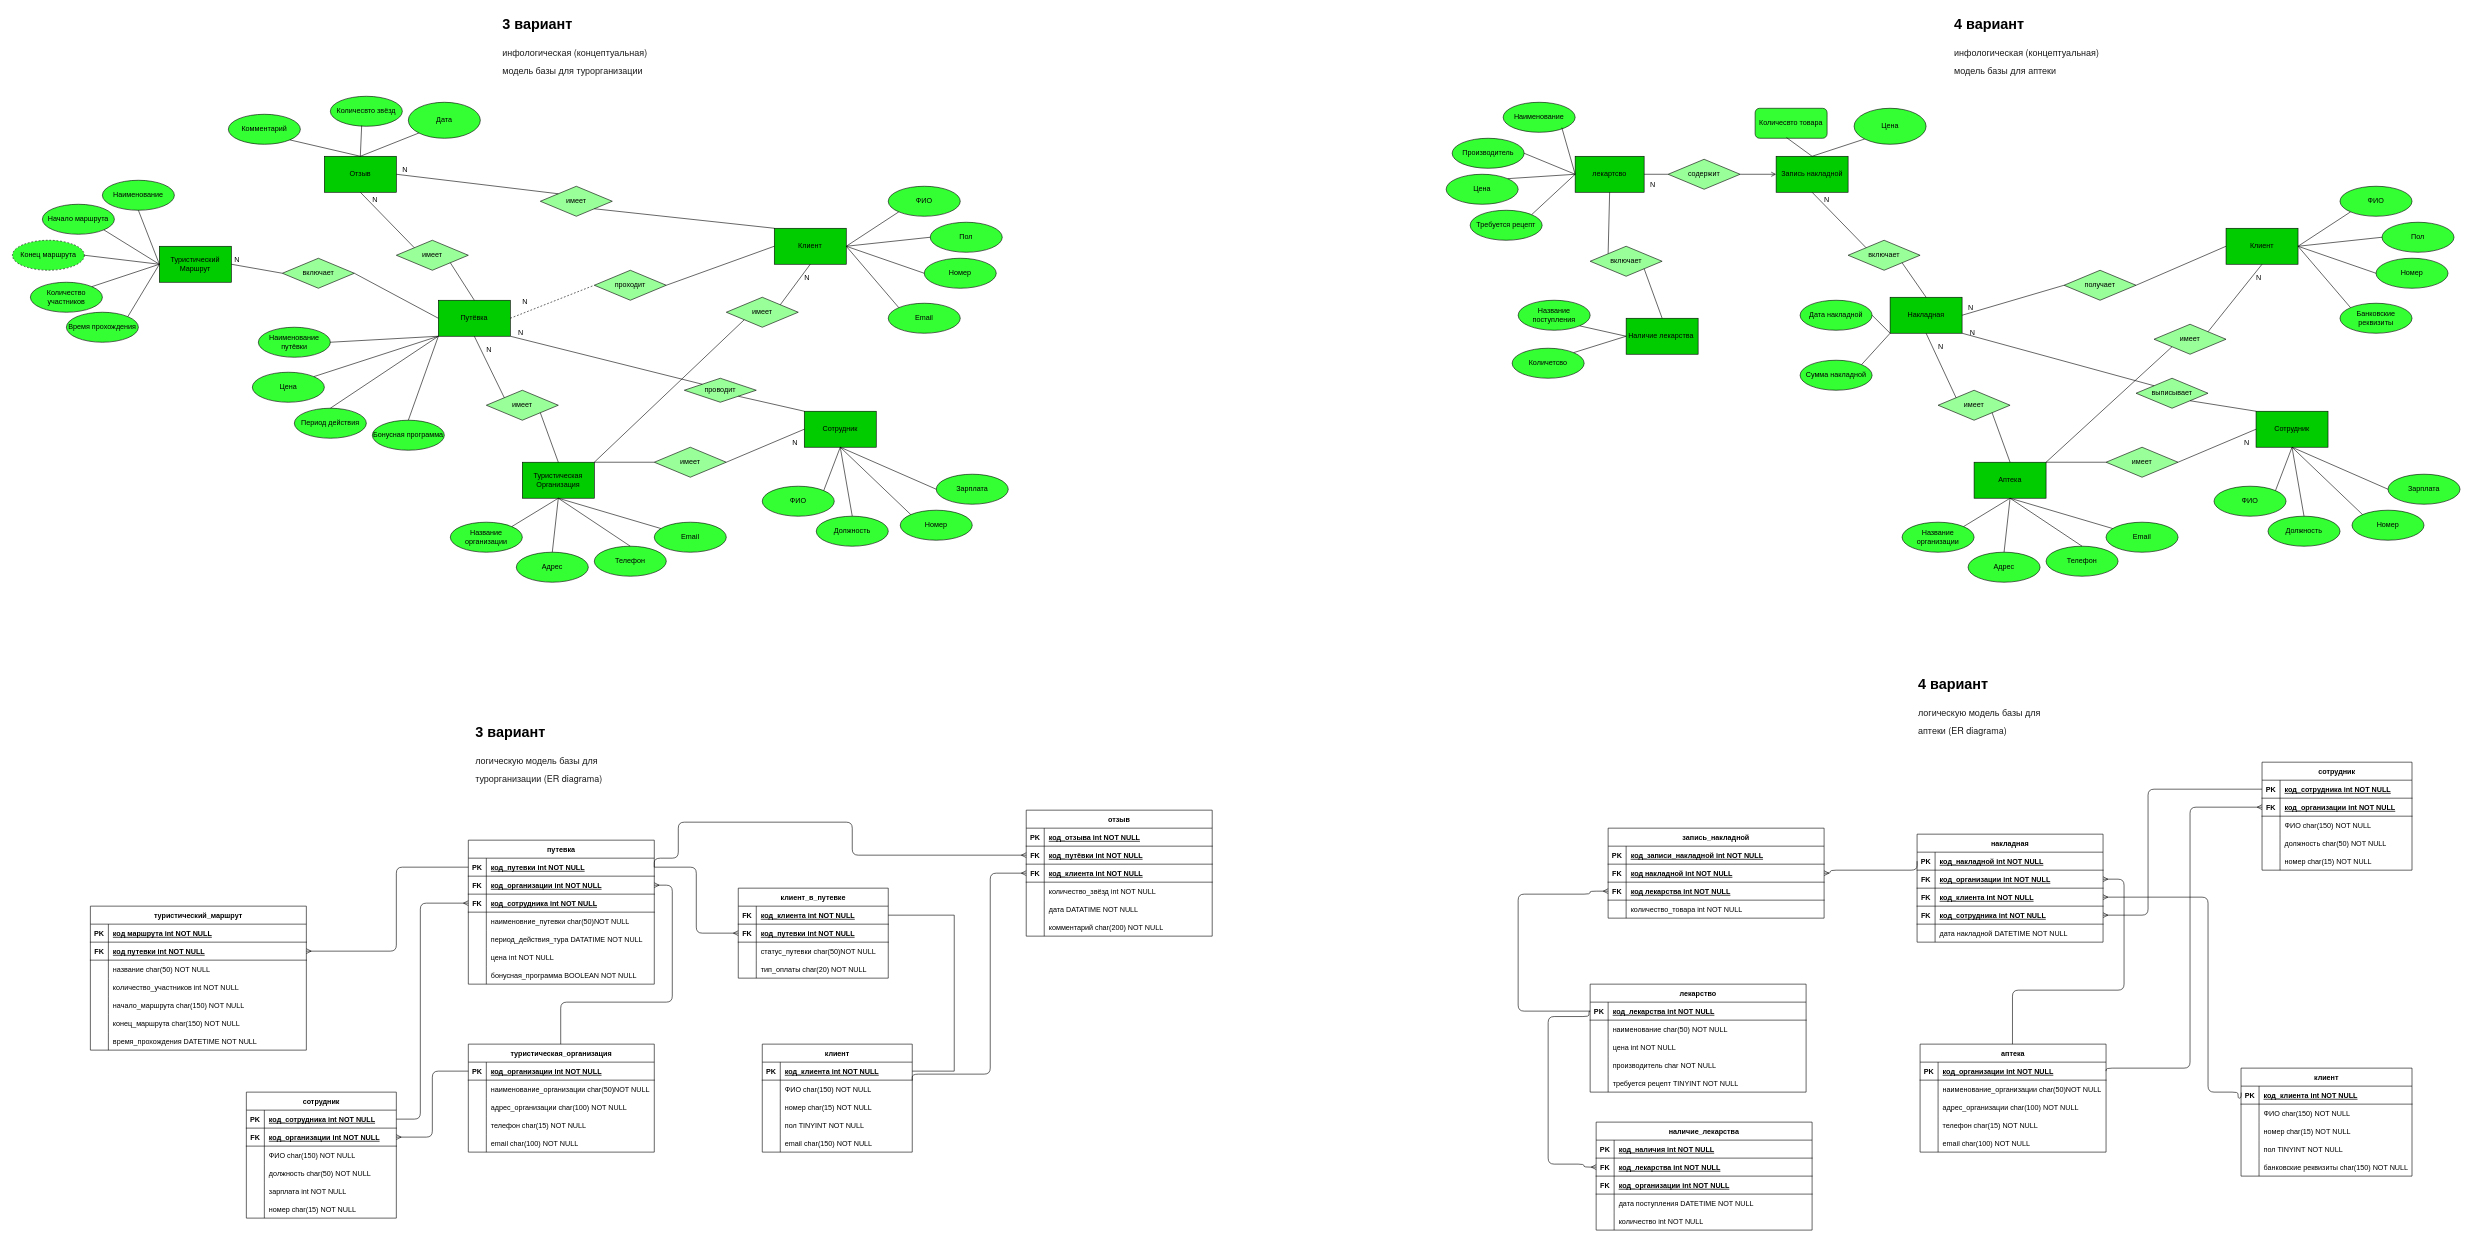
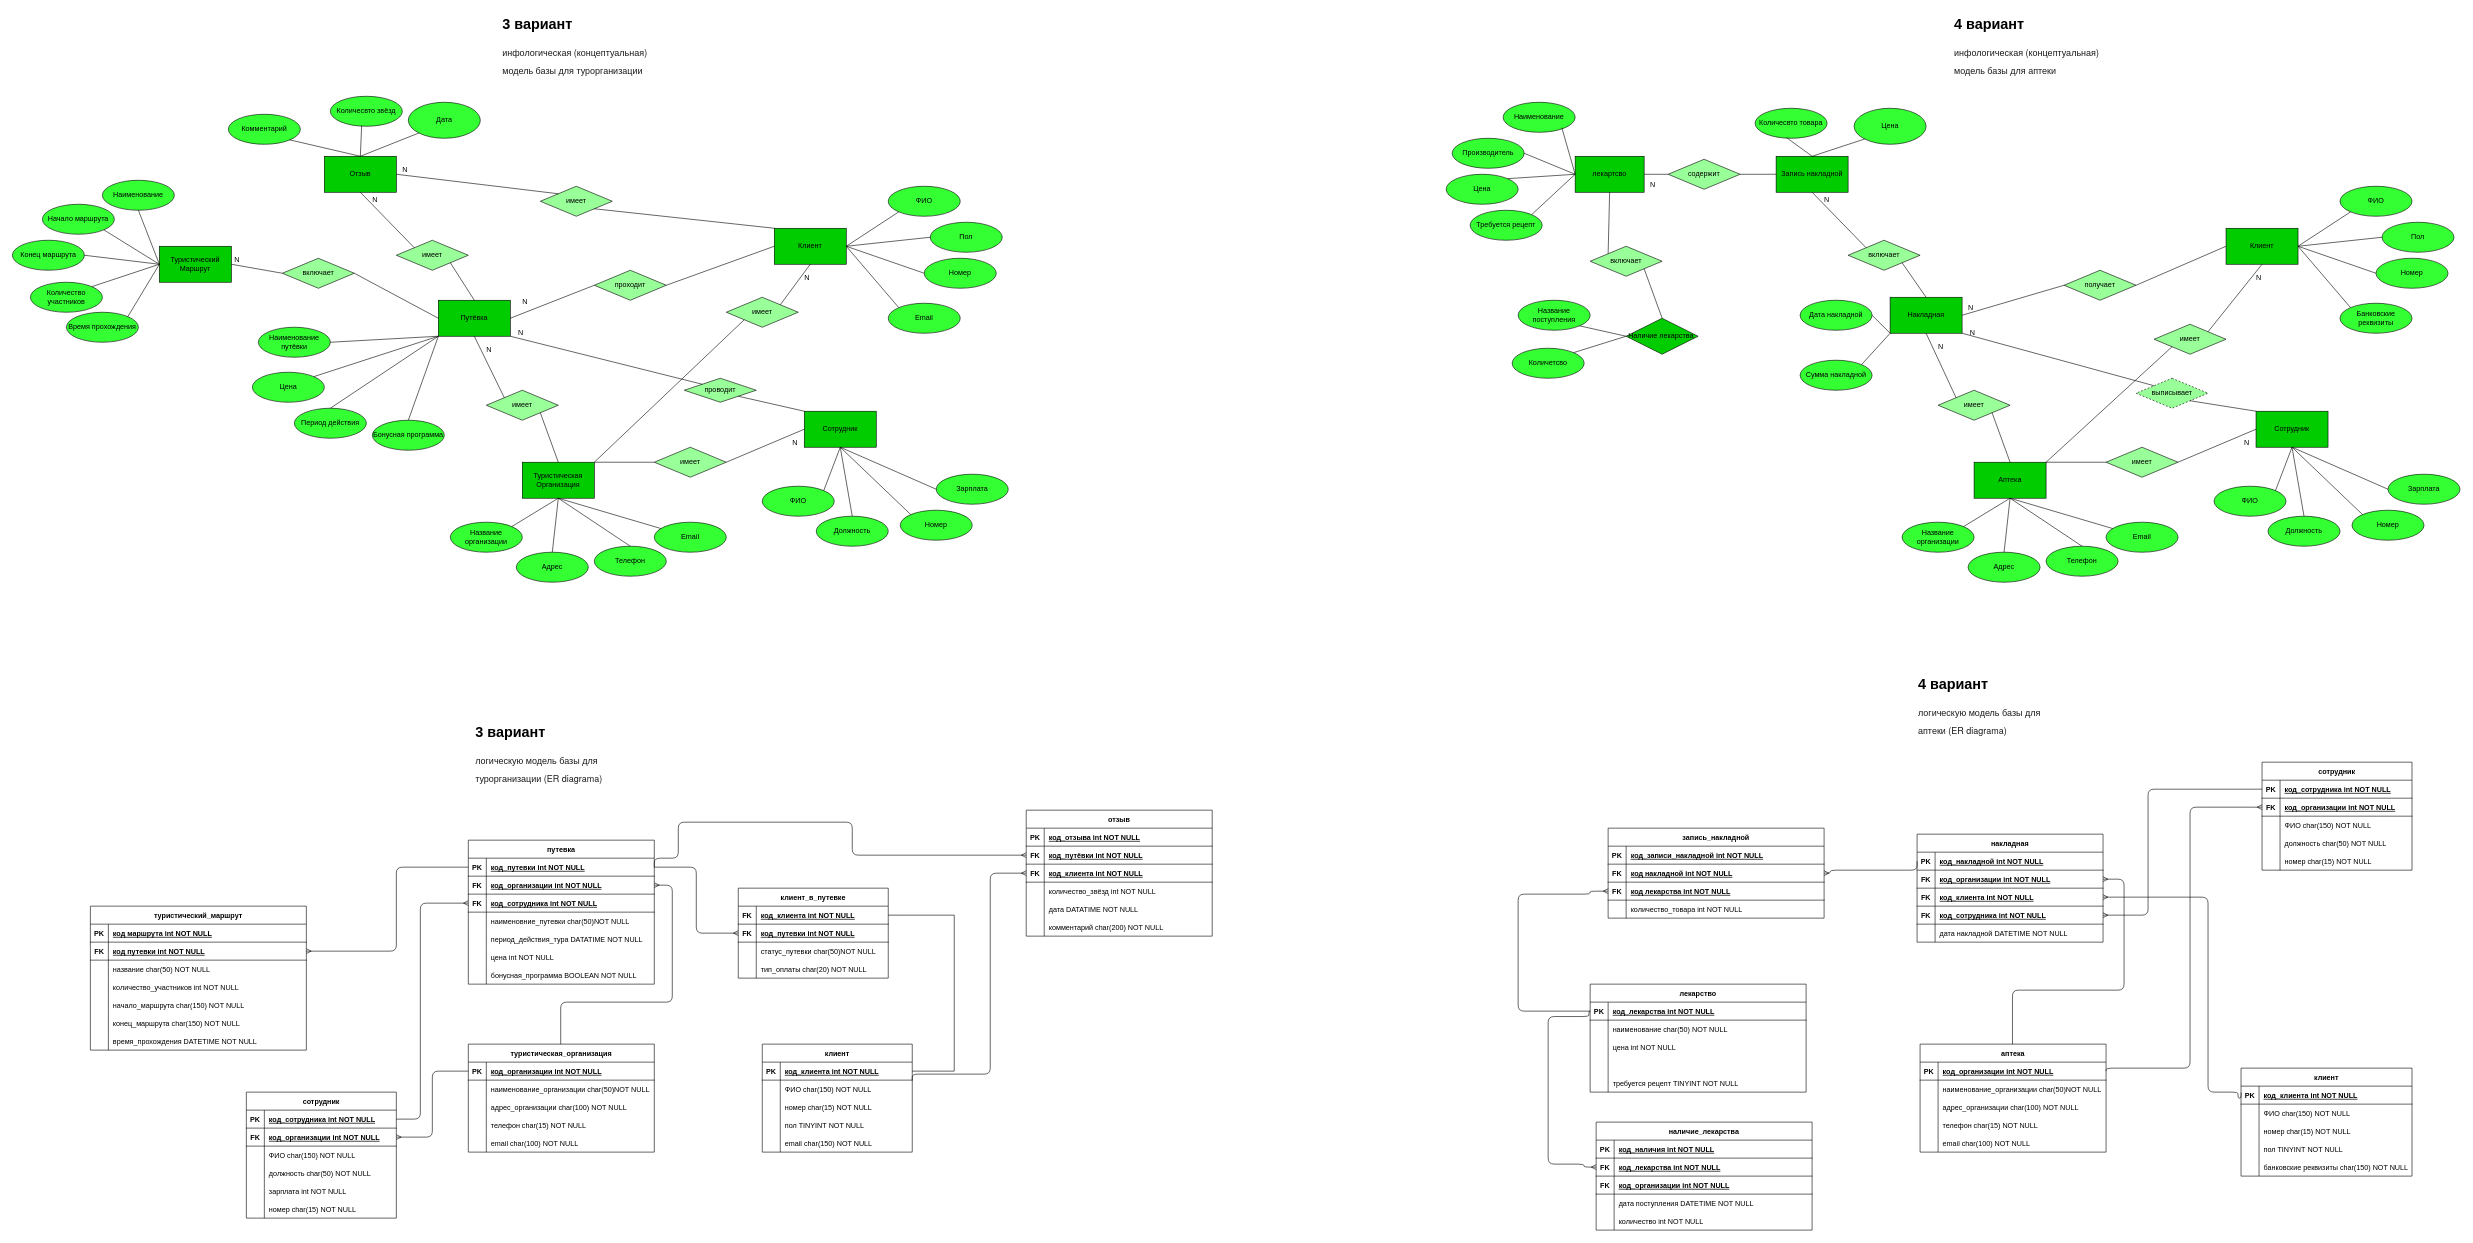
- <mxCell id="271" value="Количесвто товара" style="whiteSpace=wrap;html=1;fillColor=light-dark(#33FF33,#000000);rounded=1;" vertex="1" parent="1"><mxGeometry x="2925" y="180" width="120" height="50" as="geometry" /></mxCell>
+ <mxCell id="271" value="Количесвто товара" style="ellipse;whiteSpace=wrap;html=1;fillColor=light-dark(#33FF33,#000000);" vertex="1" parent="1"><mxGeometry x="2925" y="180" width="120" height="50" as="geometry" /></mxCell>
- <mxCell id="377" value="" style="endArrow=open;html=1;rounded=0;entryX=0;entryY=0.5;entryDx=0;entryDy=0;exitX=1;exitY=0.5;exitDx=0;exitDy=0;" edge="1" parent="1" source="231" target="266"><mxGeometry relative="1" as="geometry"><mxPoint x="2930" y="370" as="sourcePoint" /><mxPoint x="2940" y="315" as="targetPoint" /></mxGeometry></mxCell>
+ <mxCell id="377" value="" style="endArrow=none;html=1;rounded=0;entryX=0;entryY=0.5;entryDx=0;entryDy=0;exitX=1;exitY=0.5;exitDx=0;exitDy=0;" edge="1" parent="1" source="231" target="266"><mxGeometry relative="1" as="geometry"><mxPoint x="2930" y="370" as="sourcePoint" /><mxPoint x="2940" y="315" as="targetPoint" /></mxGeometry></mxCell>
- <mxCell id="74" value="Конец маршрута" style="ellipse;whiteSpace=wrap;html=1;fillColor=light-dark(#33FF33,#000000);dashed=1;" vertex="1" parent="1"><mxGeometry x="20" y="400" width="120" height="50" as="geometry" /></mxCell>
+ <mxCell id="74" value="Конец маршрута" style="ellipse;whiteSpace=wrap;html=1;fillColor=light-dark(#33FF33,#000000);" vertex="1" parent="1"><mxGeometry x="20" y="400" width="120" height="50" as="geometry" /></mxCell>
- <mxCell id="22" value="" style="endArrow=none;html=1;rounded=0;exitX=1;exitY=0.5;exitDx=0;exitDy=0;entryX=0;entryY=0.5;entryDx=0;entryDy=0;dashed=1;" edge="1" parent="1" source="6" target="9"><mxGeometry relative="1" as="geometry"><mxPoint x="1220" y="420" as="sourcePoint" /><mxPoint x="1310" y="420" as="targetPoint" /></mxGeometry></mxCell>
+ <mxCell id="22" value="" style="endArrow=none;html=1;rounded=0;exitX=1;exitY=0.5;exitDx=0;exitDy=0;entryX=0;entryY=0.5;entryDx=0;entryDy=0;" edge="1" parent="1" source="6" target="9"><mxGeometry relative="1" as="geometry"><mxPoint x="1220" y="420" as="sourcePoint" /><mxPoint x="1310" y="420" as="targetPoint" /></mxGeometry></mxCell>
- <mxCell id="378" value="Наличие лекарства&amp;nbsp;" style="rounded=0;whiteSpace=wrap;html=1;fillColor=light-dark(#00CC00,#000000);" vertex="1" parent="1"><mxGeometry x="2710" y="530" width="120" height="60" as="geometry" /></mxCell>
+ <mxCell id="378" value="Наличие лекарства&amp;nbsp;" style="rhombus;whiteSpace=wrap;html=1;fillColor=light-dark(#00CC00,#000000);" vertex="1" parent="1"><mxGeometry x="2710" y="530" width="120" height="60" as="geometry" /></mxCell>
- <mxCell id="276" value="выписывает" style="rhombus;whiteSpace=wrap;html=1;fillColor=light-dark(#99FF99,#000000);" vertex="1" parent="1"><mxGeometry x="3560" y="630" width="120" height="50" as="geometry" /></mxCell>
+ <mxCell id="276" value="выписывает" style="rhombus;whiteSpace=wrap;html=1;fillColor=light-dark(#99FF99,#000000);dashed=1;" vertex="1" parent="1"><mxGeometry x="3560" y="630" width="120" height="50" as="geometry" /></mxCell>
- <mxCell id="403" value="производитель char NOT NULL" style="shape=partialRectangle;overflow=hidden;connectable=0;fillColor=none;top=0;left=0;bottom=0;right=0;align=left;spacingLeft=6;" vertex="1" parent="401"><mxGeometry x="30" width="330" height="30" as="geometry"><mxRectangle width="330" height="30" as="alternateBounds" /></mxGeometry></mxCell>
